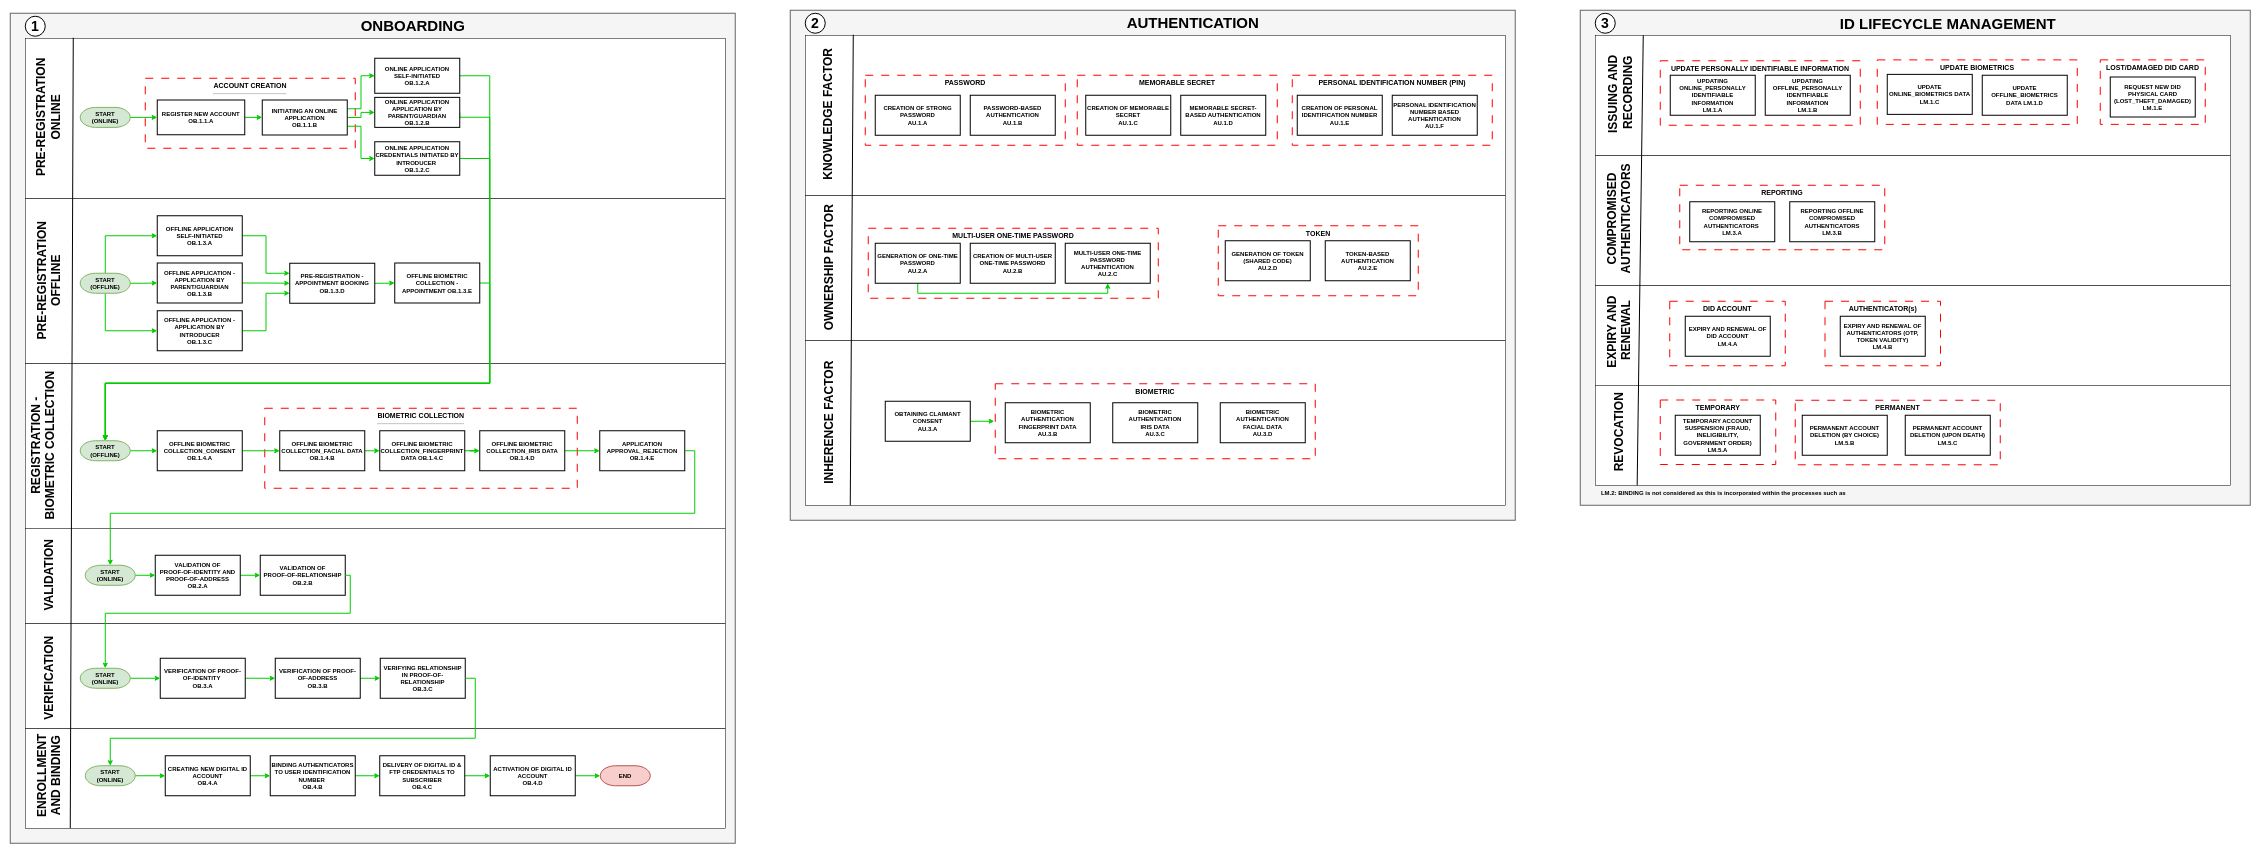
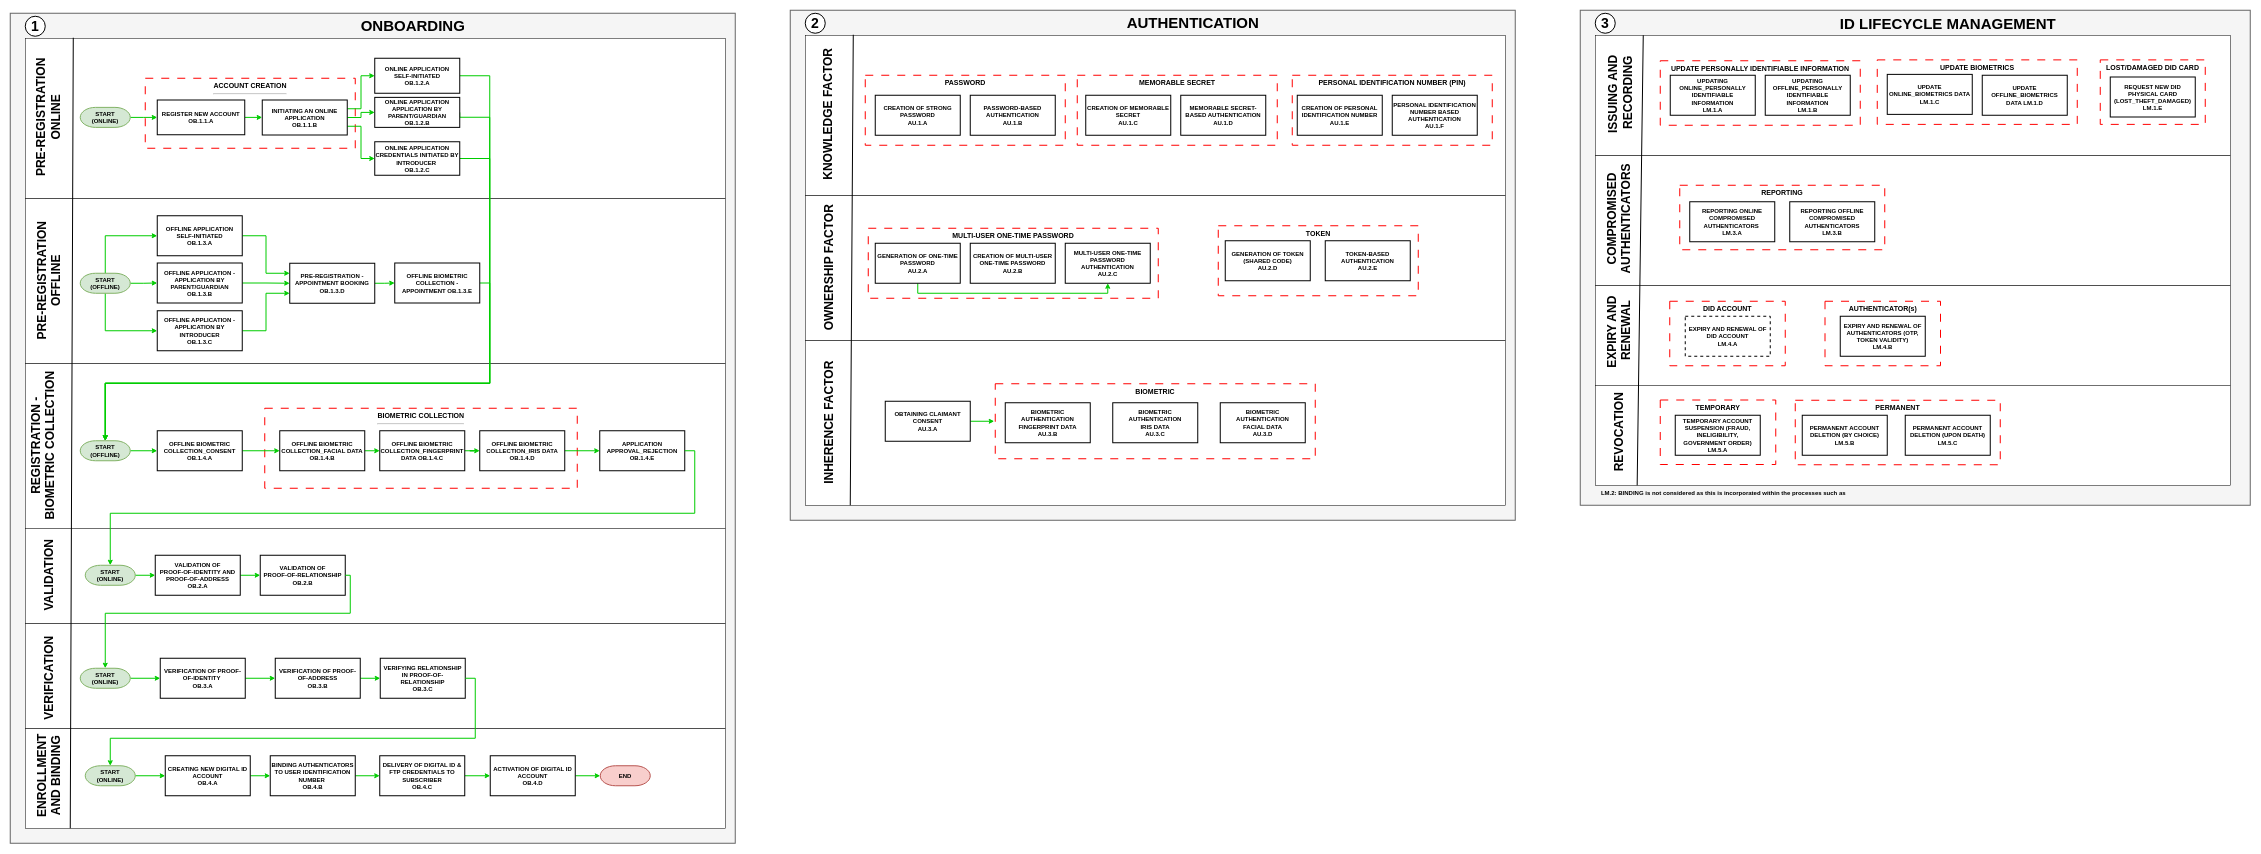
- <mxCell id="149" value="EXPIRY AND RENEWAL OF DID ACCOUNT &lt;br&gt;LM.4.A" style="rounded=0;whiteSpace=wrap;html=1;strokeWidth=2;fontStyle=1;" vertex="1" parent="1"><mxGeometry x="3370" y="632" width="170" height="80" as="geometry" /></mxCell>
+ <mxCell id="149" value="EXPIRY AND RENEWAL OF DID ACCOUNT &lt;br&gt;LM.4.A" style="rounded=0;whiteSpace=wrap;html=1;strokeWidth=2;fontStyle=1;dashed=1;" vertex="1" parent="1"><mxGeometry x="3370" y="632" width="170" height="80" as="geometry" /></mxCell>
